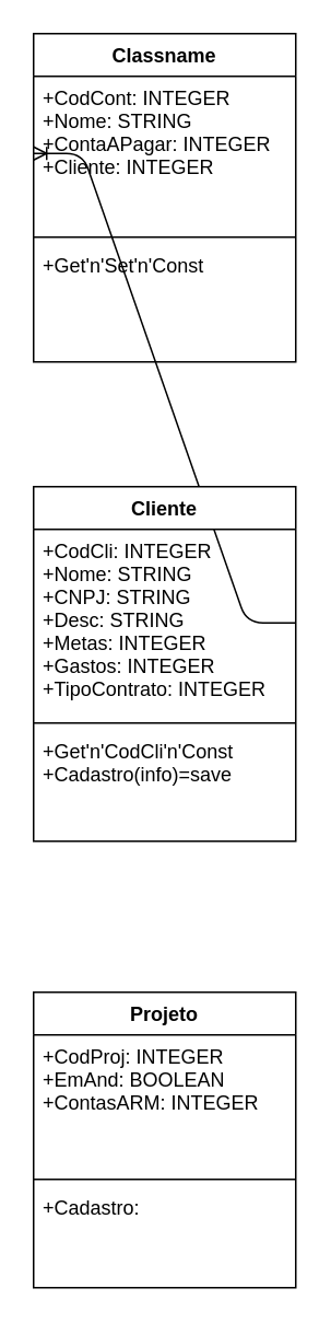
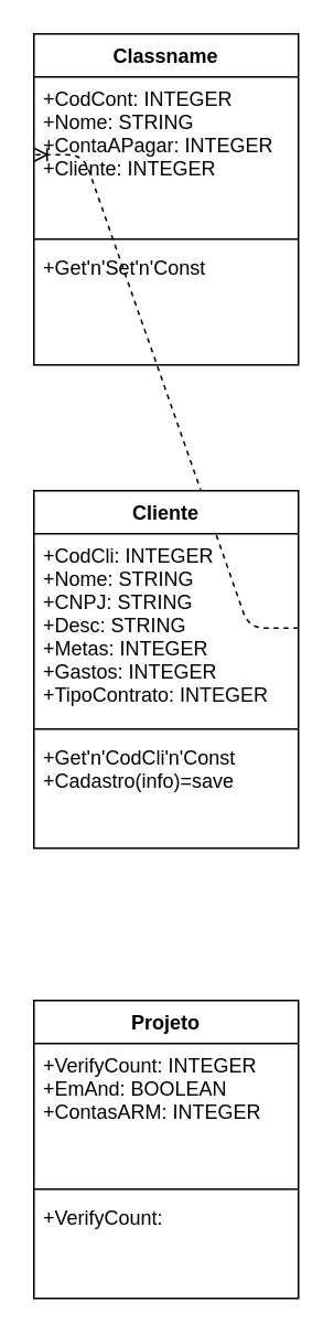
- <mxCell id="6" value="" style="edgeStyle=entityRelationEdgeStyle;fontSize=12;html=1;endArrow=ERoneToMany;entryX=0;entryY=0.5;entryDx=0;entryDy=0;exitX=1;exitY=0.5;exitDx=0;exitDy=0;" edge="1" parent="1" source="12" target="3"><mxGeometry width="100" height="100" relative="1" as="geometry"><mxPoint x="210" y="266" as="sourcePoint" /><mxPoint x="310" y="166" as="targetPoint" /></mxGeometry></mxCell>
+ <mxCell id="6" value="" style="edgeStyle=entityRelationEdgeStyle;fontSize=12;html=1;endArrow=ERoneToMany;entryX=0;entryY=0.5;entryDx=0;entryDy=0;exitX=1;exitY=0.5;exitDx=0;exitDy=0;dashed=1;" edge="1" parent="1" source="12" target="3"><mxGeometry width="100" height="100" relative="1" as="geometry"><mxPoint x="210" y="266" as="sourcePoint" /><mxPoint x="310" y="166" as="targetPoint" /></mxGeometry></mxCell>
- <mxCell id="8" value="+CodProj: INTEGER&#10;+EmAnd: BOOLEAN&#10;+ContasARM: INTEGER&#10;" style="text;strokeColor=none;fillColor=none;align=left;verticalAlign=top;spacingLeft=4;spacingRight=4;overflow=hidden;rotatable=0;points=[[0,0.5],[1,0.5]];portConstraint=eastwest;" vertex="1" parent="7"><mxGeometry y="26" width="160" height="84" as="geometry" /></mxCell>
+ <mxCell id="8" value="+VerifyCount: INTEGER&#10;+EmAnd: BOOLEAN&#10;+ContasARM: INTEGER&#10;" style="text;strokeColor=none;fillColor=none;align=left;verticalAlign=top;spacingLeft=4;spacingRight=4;overflow=hidden;rotatable=0;points=[[0,0.5],[1,0.5]];portConstraint=eastwest;" vertex="1" parent="7"><mxGeometry y="26" width="160" height="84" as="geometry" /></mxCell>
- <mxCell id="10" value="+Cadastro: " style="text;strokeColor=none;fillColor=none;align=left;verticalAlign=top;spacingLeft=4;spacingRight=4;overflow=hidden;rotatable=0;points=[[0,0.5],[1,0.5]];portConstraint=eastwest;" vertex="1" parent="7"><mxGeometry y="118" width="160" height="62" as="geometry" /></mxCell>
+ <mxCell id="10" value="+VerifyCount: " style="text;strokeColor=none;fillColor=none;align=left;verticalAlign=top;spacingLeft=4;spacingRight=4;overflow=hidden;rotatable=0;points=[[0,0.5],[1,0.5]];portConstraint=eastwest;" vertex="1" parent="7"><mxGeometry y="118" width="160" height="62" as="geometry" /></mxCell>
